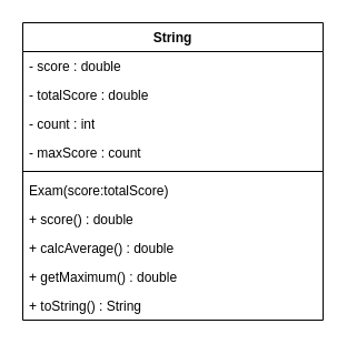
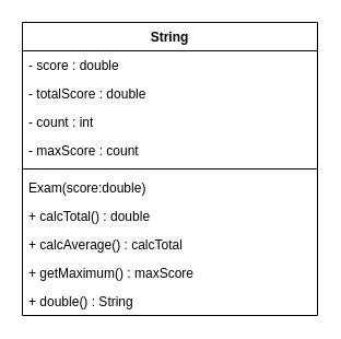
- <mxCell id="8" value="Exam(score:totalScore)" style="text;strokeColor=none;fillColor=none;align=left;verticalAlign=top;spacingLeft=4;spacingRight=4;overflow=hidden;rotatable=0;points=[[0,0.5],[1,0.5]];portConstraint=eastwest;whiteSpace=wrap;html=1;" parent="2" vertex="1"><mxGeometry y="138" width="270" height="26" as="geometry" /></mxCell>
+ <mxCell id="8" value="Exam(score:double)" style="text;strokeColor=none;fillColor=none;align=left;verticalAlign=top;spacingLeft=4;spacingRight=4;overflow=hidden;rotatable=0;points=[[0,0.5],[1,0.5]];portConstraint=eastwest;whiteSpace=wrap;html=1;" parent="2" vertex="1"><mxGeometry y="138" width="270" height="26" as="geometry" /></mxCell>
- <mxCell id="9" value="+ score() : double" style="text;strokeColor=none;fillColor=none;align=left;verticalAlign=top;spacingLeft=4;spacingRight=4;overflow=hidden;rotatable=0;points=[[0,0.5],[1,0.5]];portConstraint=eastwest;whiteSpace=wrap;html=1;" parent="2" vertex="1"><mxGeometry y="164" width="270" height="26" as="geometry" /></mxCell>
+ <mxCell id="9" value="+ calcTotal() : double" style="text;strokeColor=none;fillColor=none;align=left;verticalAlign=top;spacingLeft=4;spacingRight=4;overflow=hidden;rotatable=0;points=[[0,0.5],[1,0.5]];portConstraint=eastwest;whiteSpace=wrap;html=1;" parent="2" vertex="1"><mxGeometry y="164" width="270" height="26" as="geometry" /></mxCell>
- <mxCell id="10" value="+ calcAverage() : double" style="text;strokeColor=none;fillColor=none;align=left;verticalAlign=top;spacingLeft=4;spacingRight=4;overflow=hidden;rotatable=0;points=[[0,0.5],[1,0.5]];portConstraint=eastwest;whiteSpace=wrap;html=1;" parent="2" vertex="1"><mxGeometry y="190" width="270" height="26" as="geometry" /></mxCell>
+ <mxCell id="10" value="+ calcAverage() : calcTotal" style="text;strokeColor=none;fillColor=none;align=left;verticalAlign=top;spacingLeft=4;spacingRight=4;overflow=hidden;rotatable=0;points=[[0,0.5],[1,0.5]];portConstraint=eastwest;whiteSpace=wrap;html=1;" parent="2" vertex="1"><mxGeometry y="190" width="270" height="26" as="geometry" /></mxCell>
- <mxCell id="11" value="+ getMaximum() : double" style="text;strokeColor=none;fillColor=none;align=left;verticalAlign=top;spacingLeft=4;spacingRight=4;overflow=hidden;rotatable=0;points=[[0,0.5],[1,0.5]];portConstraint=eastwest;whiteSpace=wrap;html=1;" parent="2" vertex="1"><mxGeometry y="216" width="270" height="26" as="geometry" /></mxCell>
+ <mxCell id="11" value="+ getMaximum() : maxScore" style="text;strokeColor=none;fillColor=none;align=left;verticalAlign=top;spacingLeft=4;spacingRight=4;overflow=hidden;rotatable=0;points=[[0,0.5],[1,0.5]];portConstraint=eastwest;whiteSpace=wrap;html=1;" parent="2" vertex="1"><mxGeometry y="216" width="270" height="26" as="geometry" /></mxCell>
- <mxCell id="12" value="+ toString() : String" style="text;strokeColor=none;fillColor=none;align=left;verticalAlign=top;spacingLeft=4;spacingRight=4;overflow=hidden;rotatable=0;points=[[0,0.5],[1,0.5]];portConstraint=eastwest;whiteSpace=wrap;html=1;" parent="2" vertex="1"><mxGeometry y="242" width="270" height="26" as="geometry" /></mxCell>
+ <mxCell id="12" value="+ double() : String" style="text;strokeColor=none;fillColor=none;align=left;verticalAlign=top;spacingLeft=4;spacingRight=4;overflow=hidden;rotatable=0;points=[[0,0.5],[1,0.5]];portConstraint=eastwest;whiteSpace=wrap;html=1;" parent="2" vertex="1"><mxGeometry y="242" width="270" height="26" as="geometry" /></mxCell>
